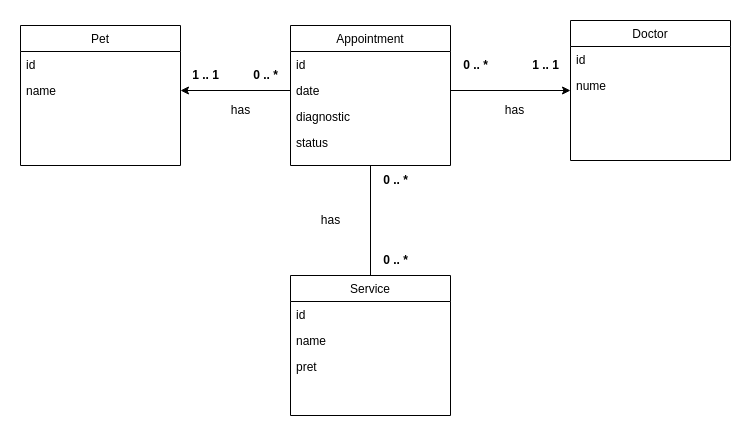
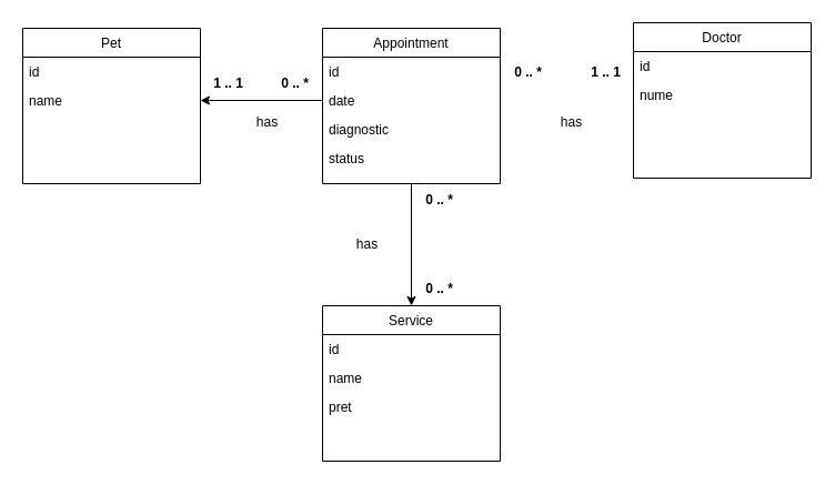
- <mxCell id="18" style="edgeStyle=orthogonalEdgeStyle;rounded=0;orthogonalLoop=1;jettySize=auto;html=1;exitX=1;exitY=0.5;exitDx=0;exitDy=0;entryX=0;entryY=0.5;entryDx=0;entryDy=0;" edge="1" parent="1" source="5" target="8"><mxGeometry relative="1" as="geometry" /></mxCell>
- <mxCell id="2" style="edgeStyle=orthogonalEdgeStyle;rounded=0;orthogonalLoop=1;jettySize=auto;html=1;entryX=0.5;entryY=0;entryDx=0;entryDy=0;endArrow=none;" edge="1" parent="1" source="3" target="14"><mxGeometry relative="1" as="geometry" /></mxCell>
+ <mxCell id="2" style="edgeStyle=orthogonalEdgeStyle;rounded=0;orthogonalLoop=1;jettySize=auto;html=1;entryX=0.5;entryY=0;entryDx=0;entryDy=0;" edge="1" parent="1" source="3" target="14"><mxGeometry relative="1" as="geometry" /></mxCell>
